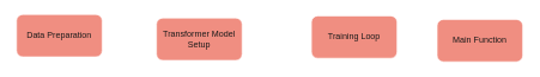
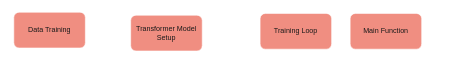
- <mxCell id="3" value="Data Preparation" style="rounded=1;whiteSpace=wrap;html=1;labelBackgroundColor=none;fillColor=#F08E81;strokeColor=#FFFFFF;fontColor=#1A1A1A;" vertex="1" parent="2"><mxGeometry width="120" height="60" as="geometry" /></mxCell>
+ <mxCell id="3" value="Data Training" style="rounded=1;whiteSpace=wrap;html=1;labelBackgroundColor=none;fillColor=#F08E81;strokeColor=#FFFFFF;fontColor=#1A1A1A;" vertex="1" parent="2"><mxGeometry width="120" height="60" as="geometry" /></mxCell>
- <mxCell id="6" value="Main Function" style="rounded=1;whiteSpace=wrap;html=1;labelBackgroundColor=none;fillColor=#F08E81;strokeColor=#FFFFFF;fontColor=#1A1A1A;" vertex="1" parent="2"><mxGeometry x="589" y="7" width="120" height="60" as="geometry" /></mxCell>
+ <mxCell id="6" value="Main Function" style="rounded=1;whiteSpace=wrap;html=1;labelBackgroundColor=none;fillColor=#F08E81;strokeColor=#FFFFFF;fontColor=#1A1A1A;" vertex="1" parent="2"><mxGeometry x="564" y="2" width="120" height="60" as="geometry" /></mxCell>
